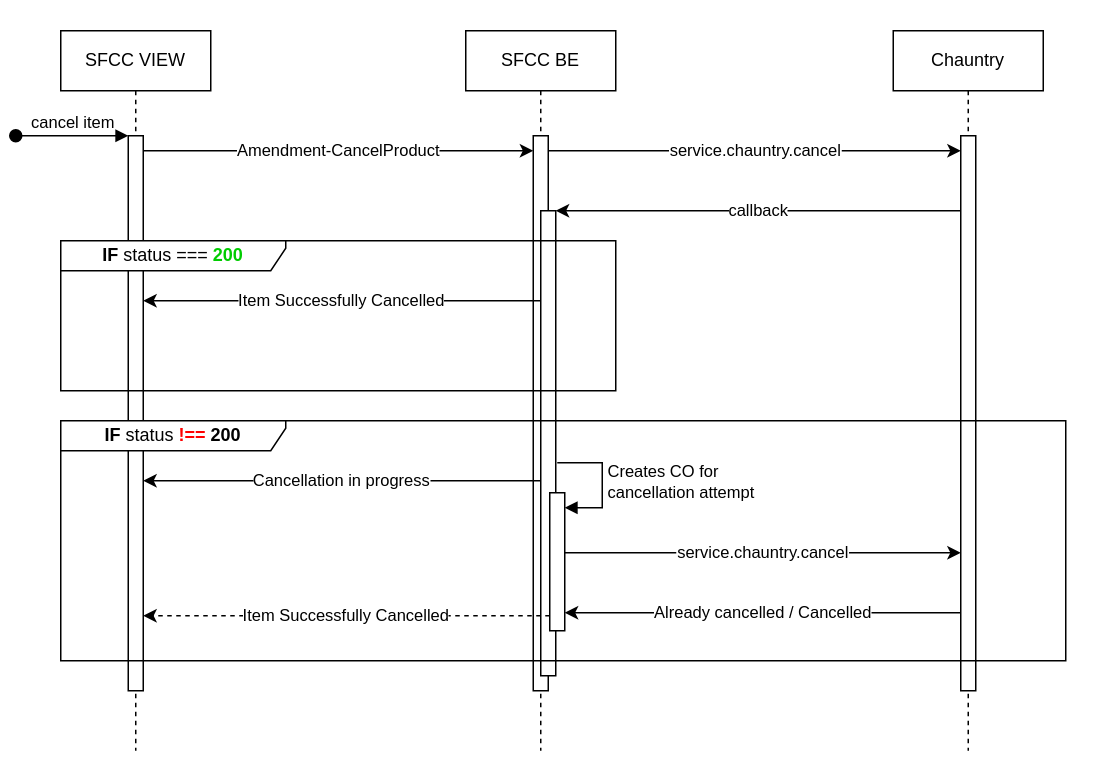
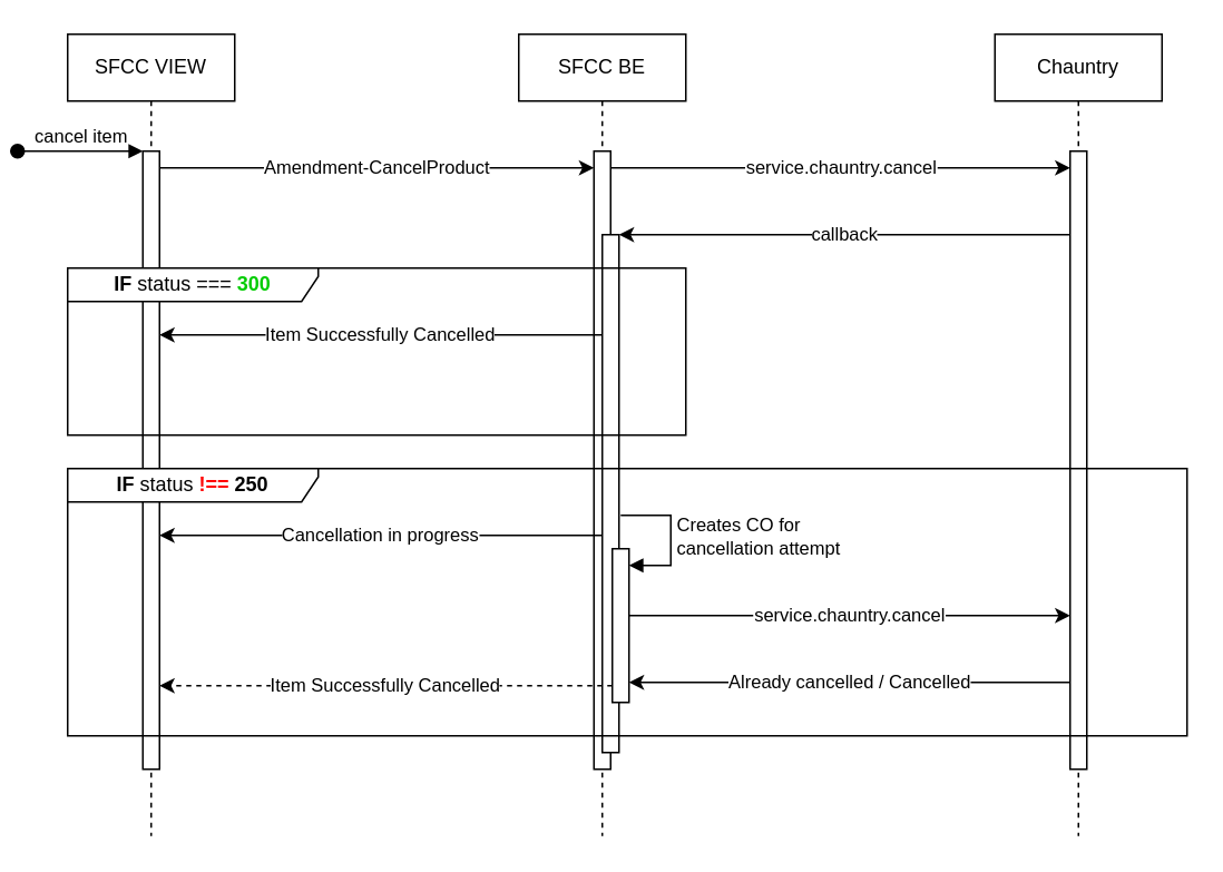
- <mxCell id="13" value="&lt;b&gt;IF&lt;/b&gt; status === &lt;font color=&quot;#00cc00&quot;&gt;&lt;b&gt;200&lt;/b&gt;&lt;/font&gt;" style="shape=umlFrame;whiteSpace=wrap;html=1;pointerEvents=0;width=150;height=20;" vertex="1" parent="1"><mxGeometry x="20" y="160" width="370" height="100" as="geometry" /></mxCell>
+ <mxCell id="13" value="&lt;b&gt;IF&lt;/b&gt; status === &lt;font color=&quot;#00cc00&quot;&gt;&lt;b&gt;300&lt;/b&gt;&lt;/font&gt;" style="shape=umlFrame;whiteSpace=wrap;html=1;pointerEvents=0;width=150;height=20;" vertex="1" parent="1"><mxGeometry x="20" y="160" width="370" height="100" as="geometry" /></mxCell>
- <mxCell id="21" value="&lt;b&gt;IF&lt;/b&gt; status &lt;b&gt;&lt;font color=&quot;#ff0000&quot;&gt;!==&lt;/font&gt;&lt;/b&gt; &lt;b style=&quot;&quot;&gt;200&lt;/b&gt;" style="shape=umlFrame;whiteSpace=wrap;html=1;pointerEvents=0;width=150;height=20;" vertex="1" parent="1"><mxGeometry x="20" y="280" width="670" height="160" as="geometry" /></mxCell>
+ <mxCell id="21" value="&lt;b&gt;IF&lt;/b&gt; status &lt;b&gt;&lt;font color=&quot;#ff0000&quot;&gt;!==&lt;/font&gt;&lt;/b&gt; &lt;b style=&quot;&quot;&gt;250&lt;/b&gt;" style="shape=umlFrame;whiteSpace=wrap;html=1;pointerEvents=0;width=150;height=20;" vertex="1" parent="1"><mxGeometry x="20" y="280" width="670" height="160" as="geometry" /></mxCell>
